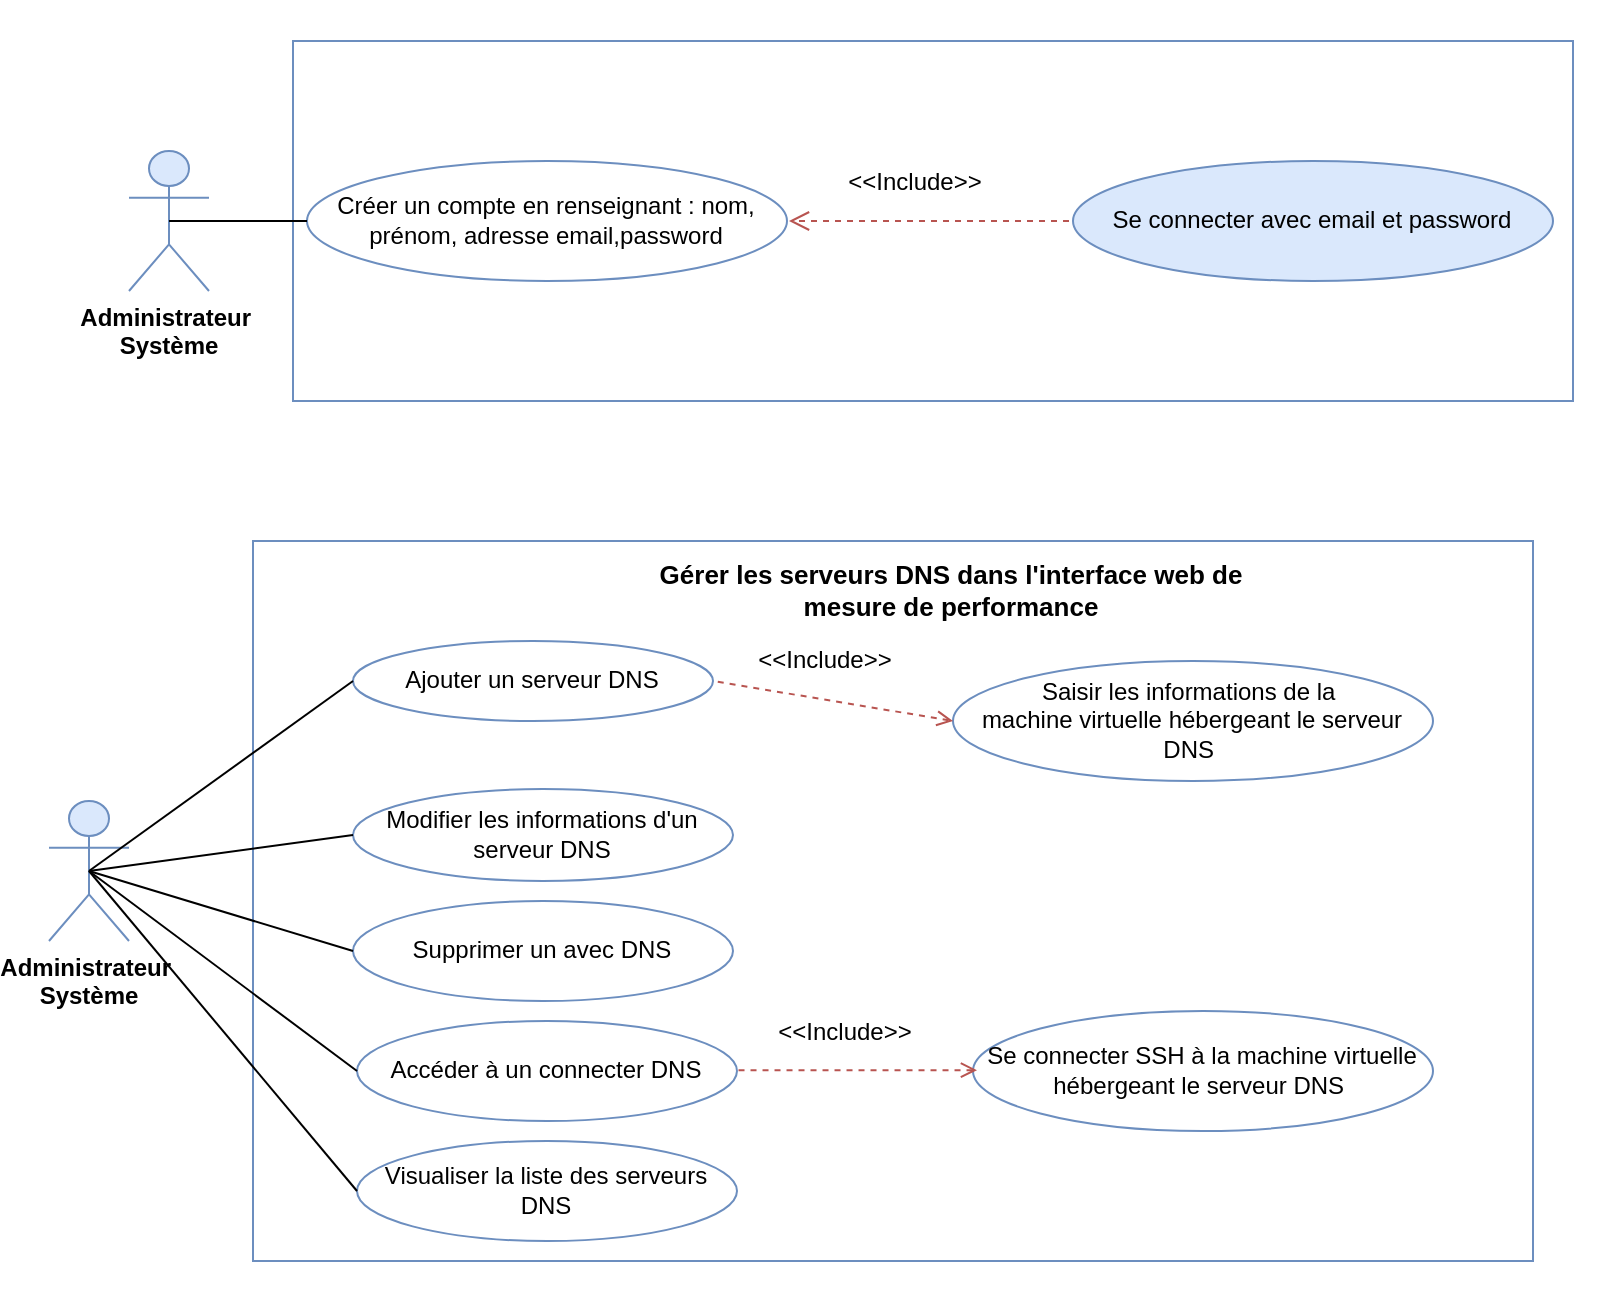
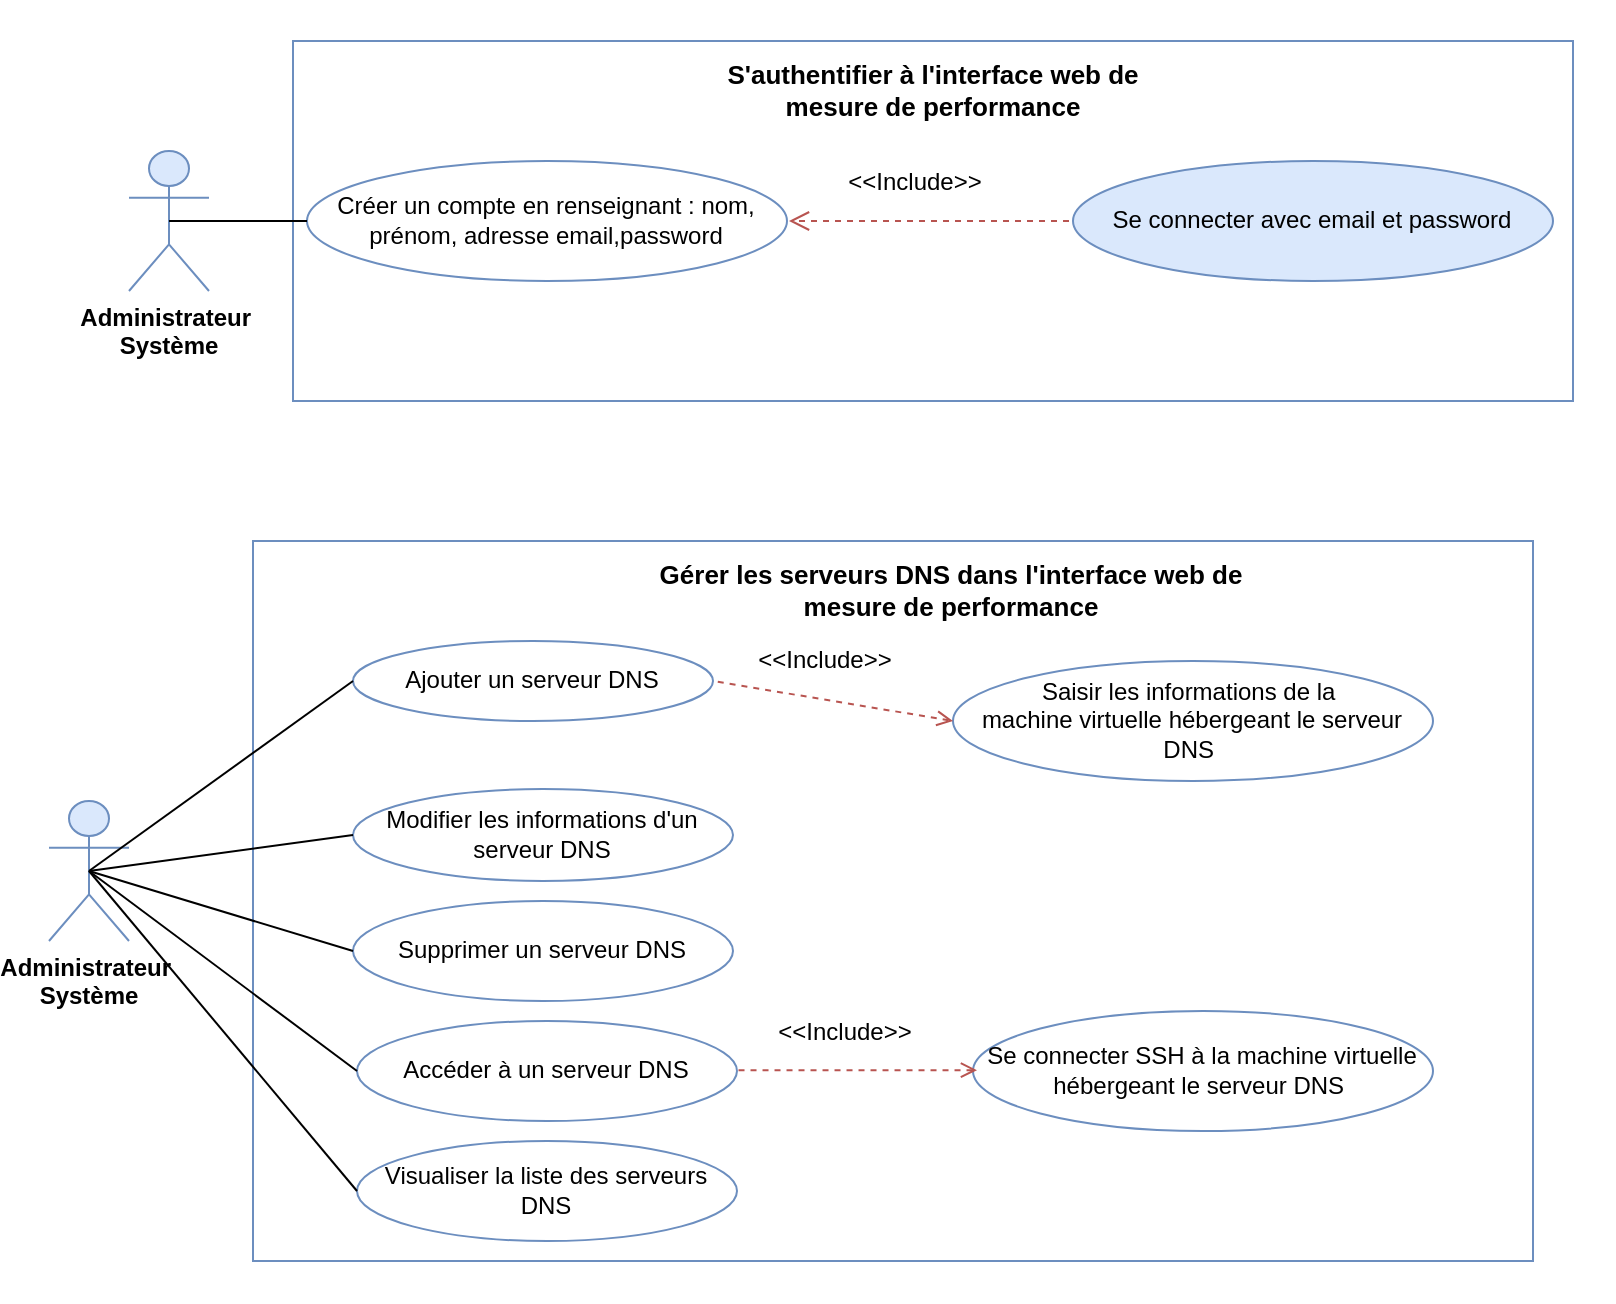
+ <mxCell id="6" value="&lt;b&gt;&lt;font style=&quot;font-size: 13px;&quot;&gt;S'authentifier à&amp;nbsp;&lt;/font&gt;&lt;span style=&quot;font-size: 13px;&quot;&gt;l'interface web de mesure de performance&lt;/span&gt;&lt;/b&gt;" style="text;strokeColor=none;align=center;fillColor=none;html=1;verticalAlign=middle;whiteSpace=wrap;rounded=0;" vertex="1" parent="1"><mxGeometry x="340.75" y="30" width="242.5" height="30" as="geometry" /></mxCell>
- <mxCell id="17" value="&lt;font style=&quot;font-size: 12px;&quot;&gt;Supprimer un avec DNS&lt;/font&gt;" style="ellipse;whiteSpace=wrap;html=1;fillColor=#FFFFFF;strokeColor=#6c8ebf;" vertex="1" parent="1"><mxGeometry x="172" y="450" width="190" height="50" as="geometry" /></mxCell>
+ <mxCell id="17" value="&lt;font style=&quot;font-size: 12px;&quot;&gt;Supprimer un serveur DNS&lt;/font&gt;" style="ellipse;whiteSpace=wrap;html=1;fillColor=#FFFFFF;strokeColor=#6c8ebf;" vertex="1" parent="1"><mxGeometry x="172" y="450" width="190" height="50" as="geometry" /></mxCell>
- <mxCell id="20" value="Accéder à un connecter DNS" style="ellipse;whiteSpace=wrap;html=1;fillColor=#FFFFFF;strokeColor=#6c8ebf;" vertex="1" parent="1"><mxGeometry x="174" y="510" width="190" height="50" as="geometry" /></mxCell>
+ <mxCell id="20" value="Accéder à un serveur DNS" style="ellipse;whiteSpace=wrap;html=1;fillColor=#FFFFFF;strokeColor=#6c8ebf;" vertex="1" parent="1"><mxGeometry x="174" y="510" width="190" height="50" as="geometry" /></mxCell>
